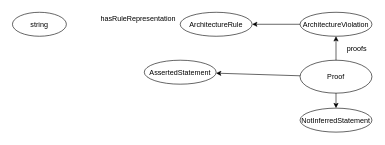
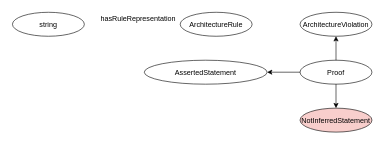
- <mxCell id="3" value="string" style="ellipse;" vertex="1" parent="1"><mxGeometry x="20" y="20" width="90" height="40" as="geometry" /></mxCell>
+ <mxCell id="3" value="string" style="ellipse;" vertex="1" parent="1"><mxGeometry x="20" y="20" width="120" height="40" as="geometry" /></mxCell>
- <mxCell id="6" value="" style="endArrow=classic;" edge="1" parent="1" source="5" target="2"><mxGeometry width="50" height="50" relative="1" as="geometry"><mxPoint x="330" y="220" as="sourcePoint" /><mxPoint x="410" y="70" as="targetPoint" /></mxGeometry></mxCell>
- <mxCell id="9" value="proofs" style="text;strokeColor=none;fillColor=none;align=center;verticalAlign=middle;rounded=0;" vertex="1" parent="1"><mxGeometry x="570" y="70" width="50" height="20" as="geometry" /></mxCell>
- <mxCell id="11" value="AssertedStatement" style="ellipse;" vertex="1" parent="1"><mxGeometry x="240" y="100" width="120" height="40" as="geometry" /></mxCell>
+ <mxCell id="11" value="AssertedStatement" style="ellipse;" vertex="1" parent="1"><mxGeometry x="240" y="100" width="205" height="40" as="geometry" /></mxCell>
- <mxCell id="7" value="Proof" style="ellipse;" vertex="1" parent="1"><mxGeometry x="500" y="100" width="120" height="55" as="geometry" /></mxCell>
+ <mxCell id="7" value="Proof" style="ellipse;" vertex="1" parent="1"><mxGeometry x="500" y="100" width="120" height="40" as="geometry" /></mxCell>
- <mxCell id="10" value="NotInferredStatement" style="ellipse;" vertex="1" parent="1"><mxGeometry x="500" y="180" width="120" height="40" as="geometry" /></mxCell>
+ <mxCell id="10" value="NotInferredStatement" style="ellipse;fillColor=#f8cecc;" vertex="1" parent="1"><mxGeometry x="500" y="180" width="120" height="40" as="geometry" /></mxCell>
